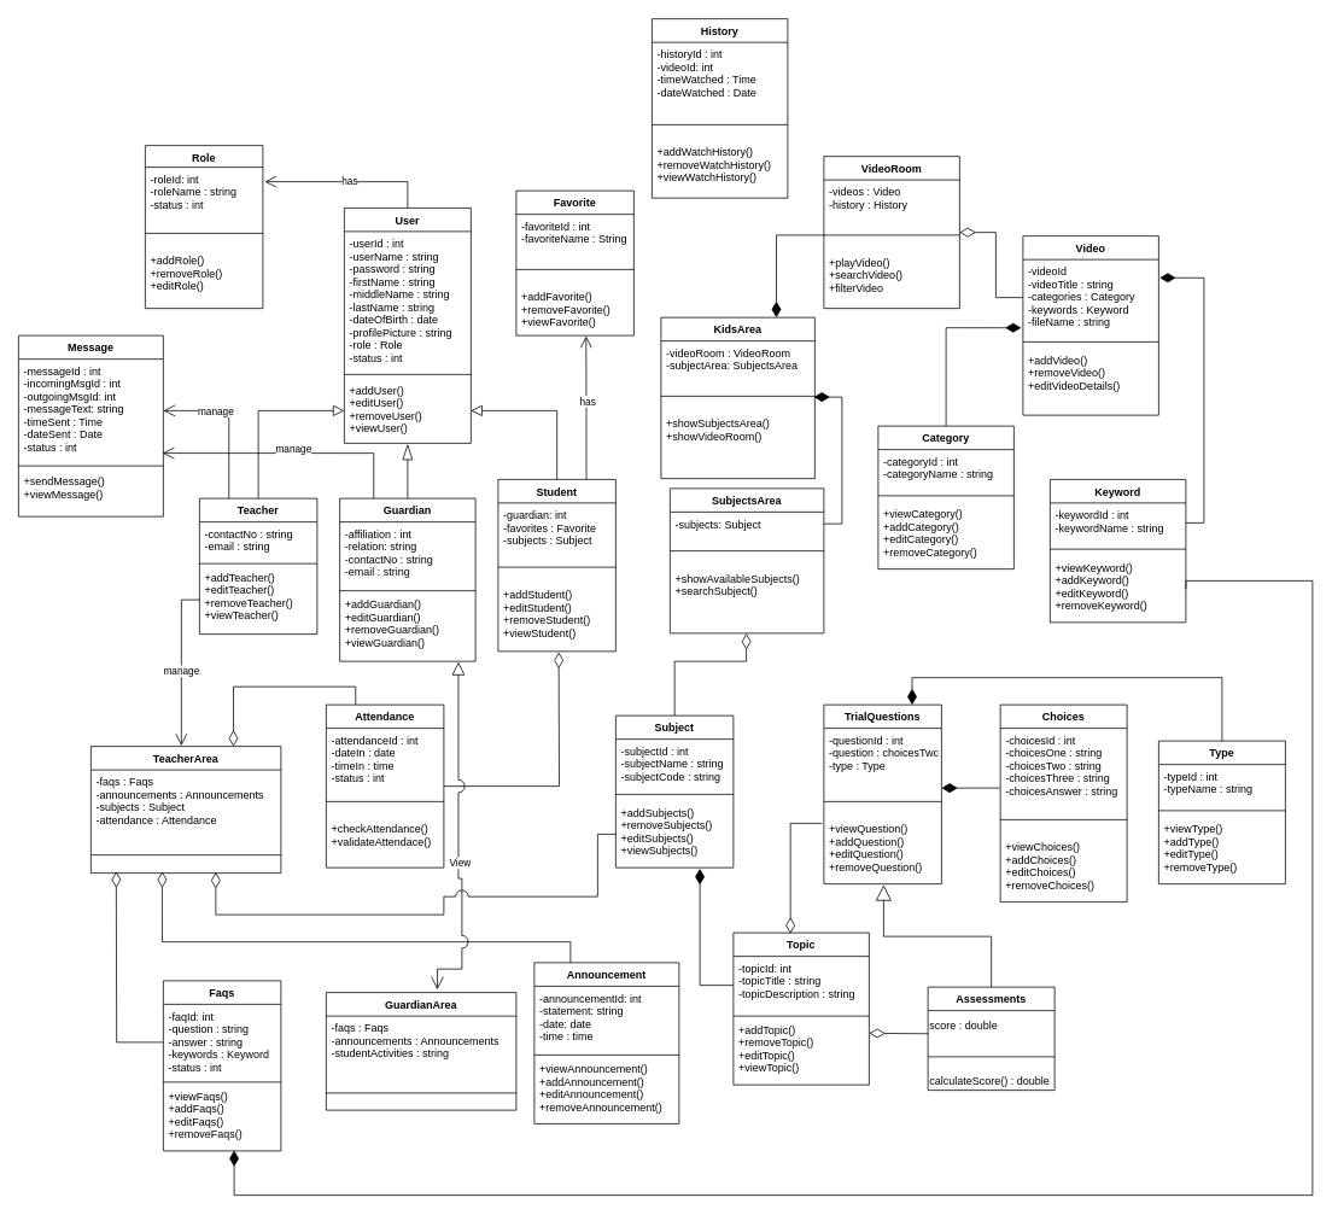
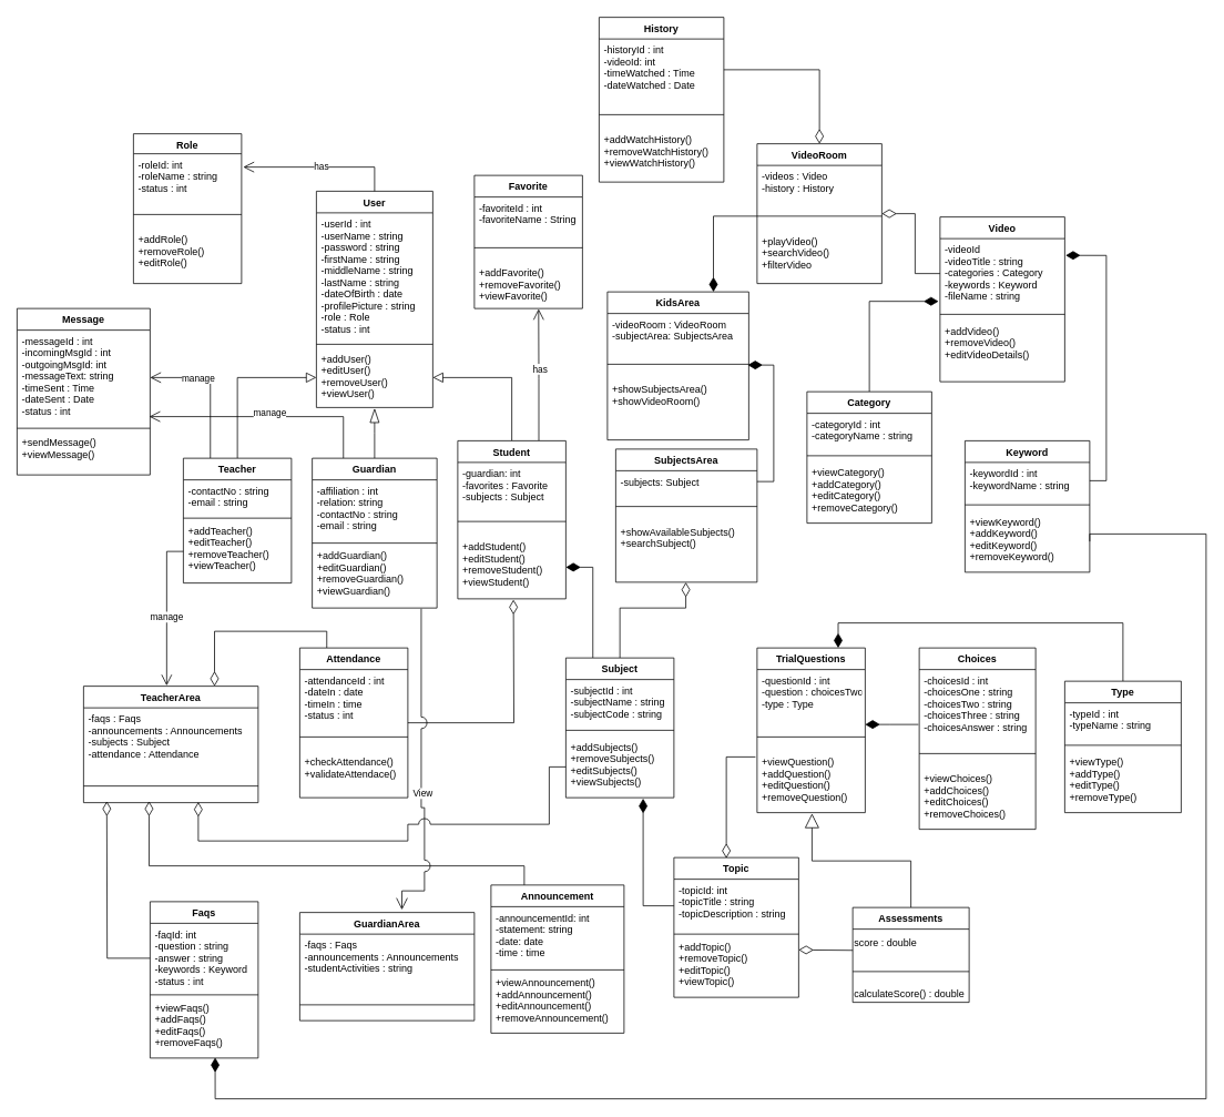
+ <mxCell id="133" style="edgeStyle=orthogonalEdgeStyle;rounded=0;orthogonalLoop=1;jettySize=auto;html=1;exitX=1;exitY=0.5;exitDx=0;exitDy=0;entryX=0.5;entryY=0;entryDx=0;entryDy=0;endArrow=diamondThin;endFill=0;startSize=9;endSize=15;" parent="1" source="130" target="73" edge="1"><mxGeometry relative="1" as="geometry" /></mxCell>
+ <mxCell id="42" style="edgeStyle=orthogonalEdgeStyle;rounded=0;jumpStyle=arc;jumpSize=14;orthogonalLoop=1;jettySize=auto;html=1;exitX=0.25;exitY=0;exitDx=0;exitDy=0;endArrow=diamondThin;endFill=1;startSize=9;endSize=15;" parent="1" source="43" target="19" edge="1"><mxGeometry relative="1" as="geometry" /></mxCell>
- <mxCell id="98" style="edgeStyle=orthogonalEdgeStyle;rounded=0;jumpStyle=arc;jumpSize=14;orthogonalLoop=1;jettySize=auto;html=1;exitX=0.585;exitY=-0.025;exitDx=0;exitDy=0;entryX=0.874;entryY=1.011;entryDx=0;entryDy=0;startArrow=open;startFill=0;endArrow=block;endFill=0;startSize=12;endSize=12;entryPerimeter=0;exitPerimeter=0;" parent="1" source="100" target="97" edge="1"><mxGeometry relative="1" as="geometry"><mxPoint x="509" y="736.964" as="targetPoint" /><Array as="points"><mxPoint x="483" y="1070" /><mxPoint x="510" y="1070" /><mxPoint x="510" y="970" /><mxPoint x="506" y="970" /></Array></mxGeometry></mxCell>
+ <mxCell id="98" style="edgeStyle=orthogonalEdgeStyle;rounded=0;jumpStyle=arc;jumpSize=14;orthogonalLoop=1;jettySize=auto;html=1;exitX=0.585;exitY=-0.025;exitDx=0;exitDy=0;entryX=0.874;entryY=1.011;entryDx=0;entryDy=0;startArrow=open;startFill=0;endArrow=none;endFill=0;startSize=12;endSize=12;entryPerimeter=0;exitPerimeter=0;" parent="1" source="100" target="97" edge="1"><mxGeometry relative="1" as="geometry"><mxPoint x="509" y="736.964" as="targetPoint" /><Array as="points"><mxPoint x="483" y="1070" /><mxPoint x="510" y="1070" /><mxPoint x="510" y="970" /><mxPoint x="506" y="970" /></Array></mxGeometry></mxCell>
